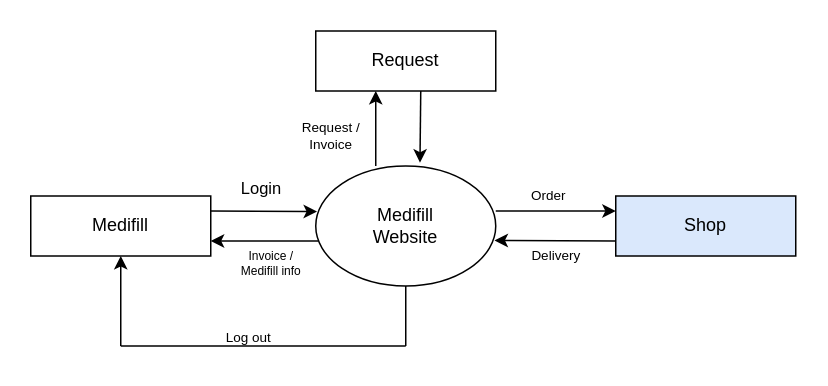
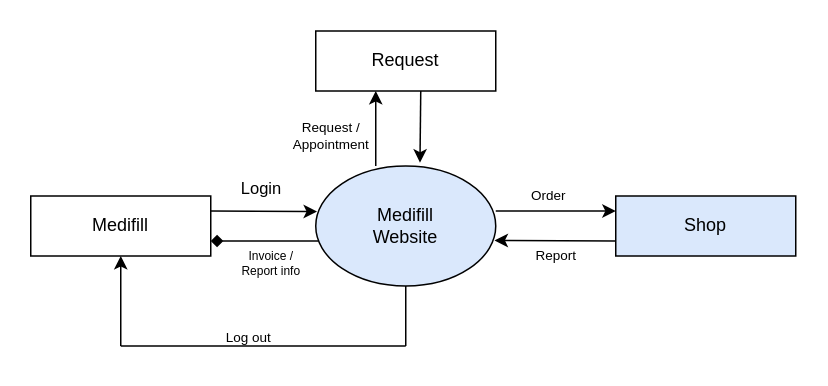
- <mxCell id="14" value="Request /&lt;br style=&quot;font-size: 9px;&quot;&gt;Invoice" style="text;html=1;align=center;verticalAlign=middle;resizable=0;points=[];autosize=1;strokeColor=none;fillColor=none;fontSize=9;" parent="1" vertex="1"><mxGeometry x="185" y="70" width="70" height="40" as="geometry" /></mxCell>
+ <mxCell id="14" value="Request /&lt;br style=&quot;font-size: 9px;&quot;&gt;Appointment" style="text;html=1;align=center;verticalAlign=middle;resizable=0;points=[];autosize=1;strokeColor=none;fillColor=none;fontSize=9;" parent="1" vertex="1"><mxGeometry x="185" y="70" width="70" height="40" as="geometry" /></mxCell>
- <mxCell id="6" value="Medifill&lt;br&gt;Website" style="ellipse;whiteSpace=wrap;html=1;" parent="1" vertex="1"><mxGeometry x="210" y="110" width="120" height="80" as="geometry" /></mxCell>
+ <mxCell id="6" value="Medifill&lt;br&gt;Website" style="ellipse;whiteSpace=wrap;html=1;fillColor=#dae8fc;" parent="1" vertex="1"><mxGeometry x="210" y="110" width="120" height="80" as="geometry" /></mxCell>
- <mxCell id="5" value="" style="edgeStyle=orthogonalEdgeStyle;rounded=0;orthogonalLoop=1;jettySize=auto;html=1;" parent="1" source="6" target="3" edge="1"><mxGeometry relative="1" as="geometry"><Array as="points"><mxPoint x="180" y="160" /><mxPoint x="180" y="160" /></Array></mxGeometry></mxCell>
+ <mxCell id="5" value="" style="edgeStyle=orthogonalEdgeStyle;rounded=0;orthogonalLoop=1;jettySize=auto;html=1;endArrow=diamond;" parent="1" source="6" target="3" edge="1"><mxGeometry relative="1" as="geometry"><Array as="points"><mxPoint x="180" y="160" /><mxPoint x="180" y="160" /></Array></mxGeometry></mxCell>
- <mxCell id="16" value="Delivery" style="text;html=1;align=center;verticalAlign=middle;resizable=0;points=[];autosize=1;strokeColor=none;fillColor=none;fontSize=9;" parent="1" vertex="1"><mxGeometry x="340" y="160" width="60" height="20" as="geometry" /></mxCell>
+ <mxCell id="16" value="Report" style="text;html=1;align=center;verticalAlign=middle;resizable=0;points=[];autosize=1;strokeColor=none;fillColor=none;fontSize=9;" parent="1" vertex="1"><mxGeometry x="340" y="160" width="60" height="20" as="geometry" /></mxCell>
- <mxCell id="13" value="Invoice / &lt;br&gt;Medifill info" style="text;html=1;align=center;verticalAlign=middle;resizable=0;points=[];autosize=1;strokeColor=none;fillColor=none;fontSize=8;" parent="1" vertex="1"><mxGeometry x="150" y="160" width="60" height="30" as="geometry" /></mxCell>
+ <mxCell id="13" value="Invoice / &lt;br&gt;Report info" style="text;html=1;align=center;verticalAlign=middle;resizable=0;points=[];autosize=1;strokeColor=none;fillColor=none;fontSize=8;" parent="1" vertex="1"><mxGeometry x="150" y="160" width="60" height="30" as="geometry" /></mxCell>
